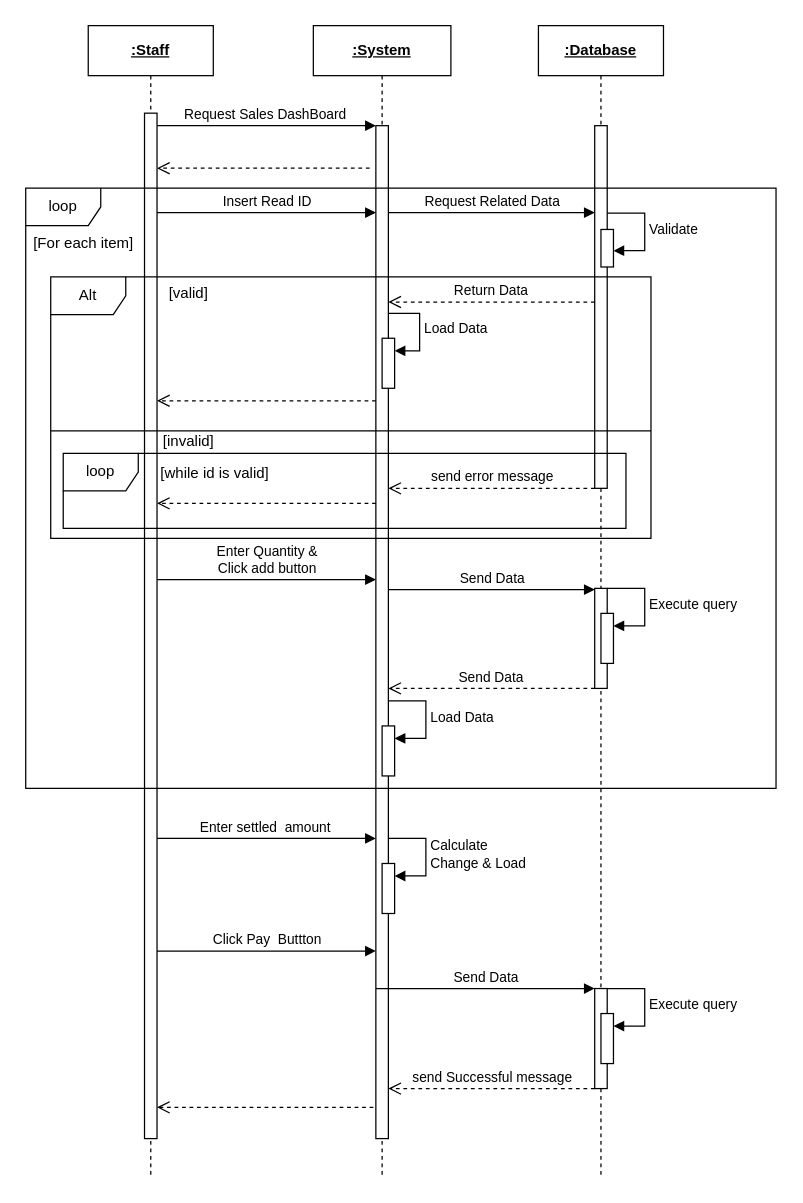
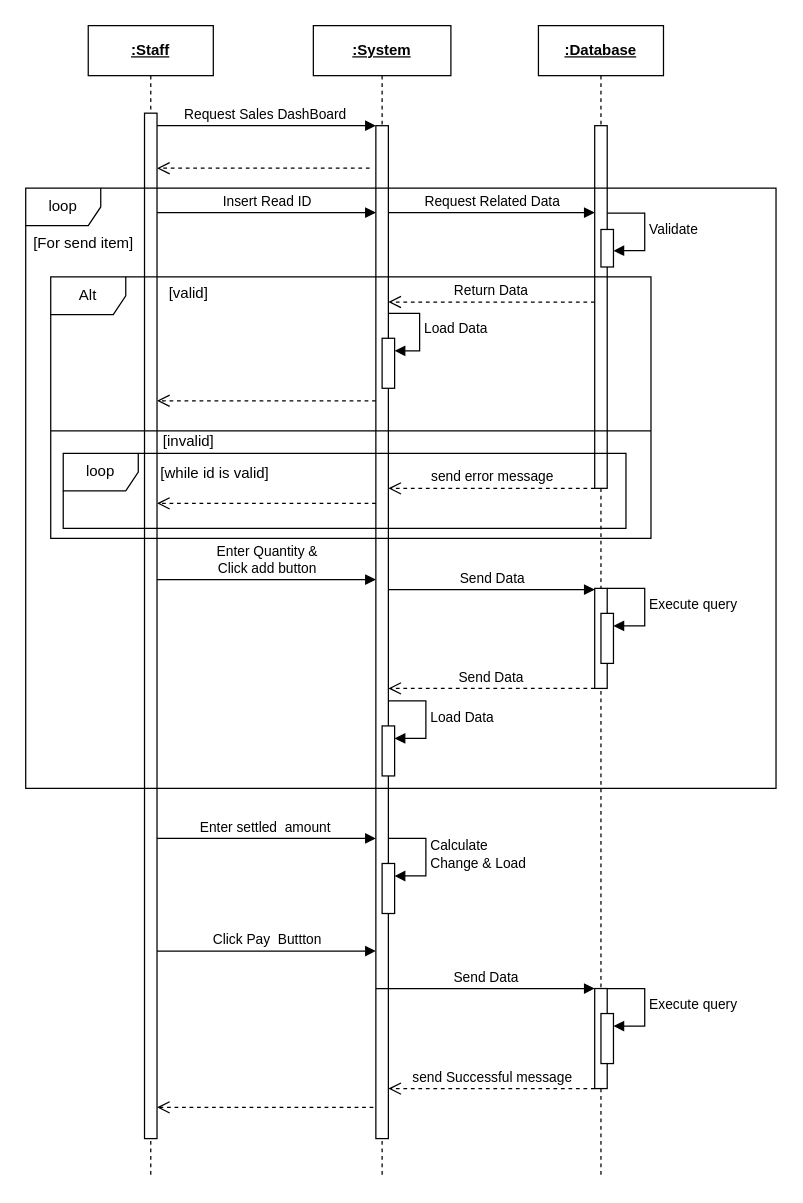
- <mxCell id="40" value="&lt;span style=&quot;font-weight: normal;&quot;&gt;[For each item]&lt;/span&gt;" style="text;align=center;fontStyle=1;verticalAlign=middle;spacingLeft=3;spacingRight=3;strokeColor=none;rotatable=0;points=[[0,0.5],[1,0.5]];portConstraint=eastwest;html=1;" vertex="1" parent="1"><mxGeometry x="26" y="181" width="80" height="26" as="geometry" /></mxCell>
+ <mxCell id="40" value="&lt;span style=&quot;font-weight: normal;&quot;&gt;[For send item]&lt;/span&gt;" style="text;align=center;fontStyle=1;verticalAlign=middle;spacingLeft=3;spacingRight=3;strokeColor=none;rotatable=0;points=[[0,0.5],[1,0.5]];portConstraint=eastwest;html=1;" vertex="1" parent="1"><mxGeometry x="26" y="181" width="80" height="26" as="geometry" /></mxCell>
